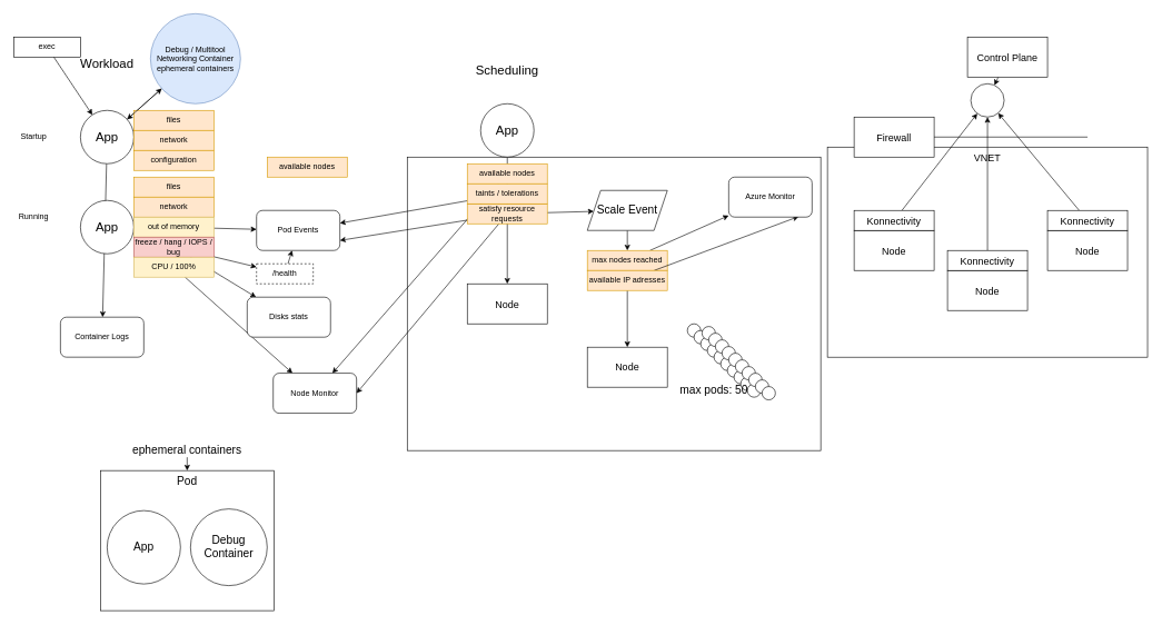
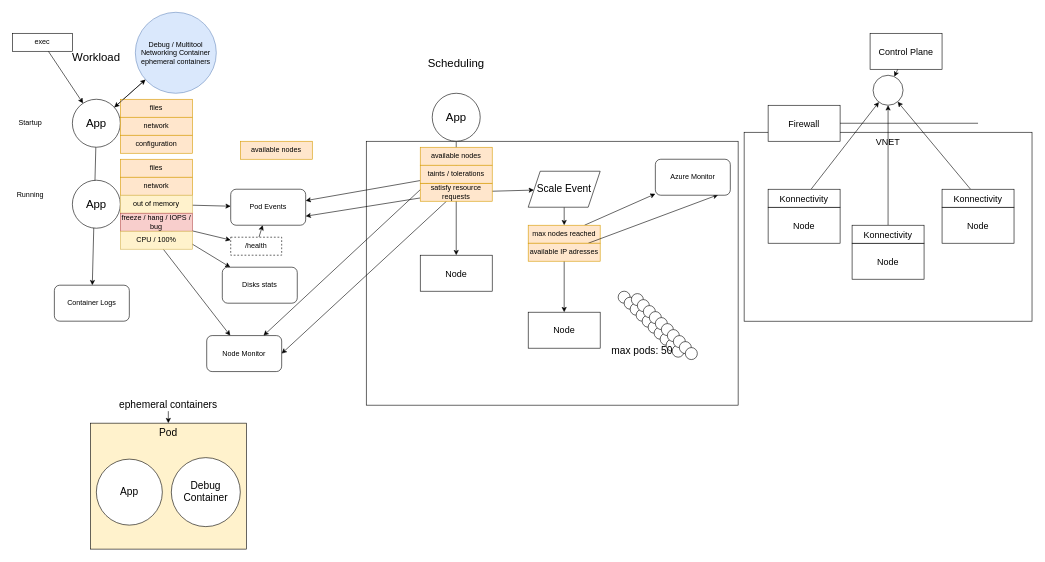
- <mxCell id="25" value="Node Monitor" style="rounded=1;whiteSpace=wrap;html=1;fontSize=12;" vertex="1" parent="1"><mxGeometry x="409" y="559" width="125" height="60" as="geometry" /></mxCell>
+ <mxCell id="25" value="Node Monitor" style="rounded=1;whiteSpace=wrap;html=1;fontSize=12;" vertex="1" parent="1"><mxGeometry x="344" y="559" width="125" height="60" as="geometry" /></mxCell>
- <mxCell id="54" value="Pod" style="rounded=0;whiteSpace=wrap;html=1;fontSize=17;verticalAlign=top;" vertex="1" parent="1"><mxGeometry x="150" y="705" width="260" height="210" as="geometry" /></mxCell>
+ <mxCell id="54" value="Pod" style="rounded=0;whiteSpace=wrap;html=1;fontSize=17;verticalAlign=top;fillColor=#fff2cc;" vertex="1" parent="1"><mxGeometry x="150" y="705" width="260" height="210" as="geometry" /></mxCell>
